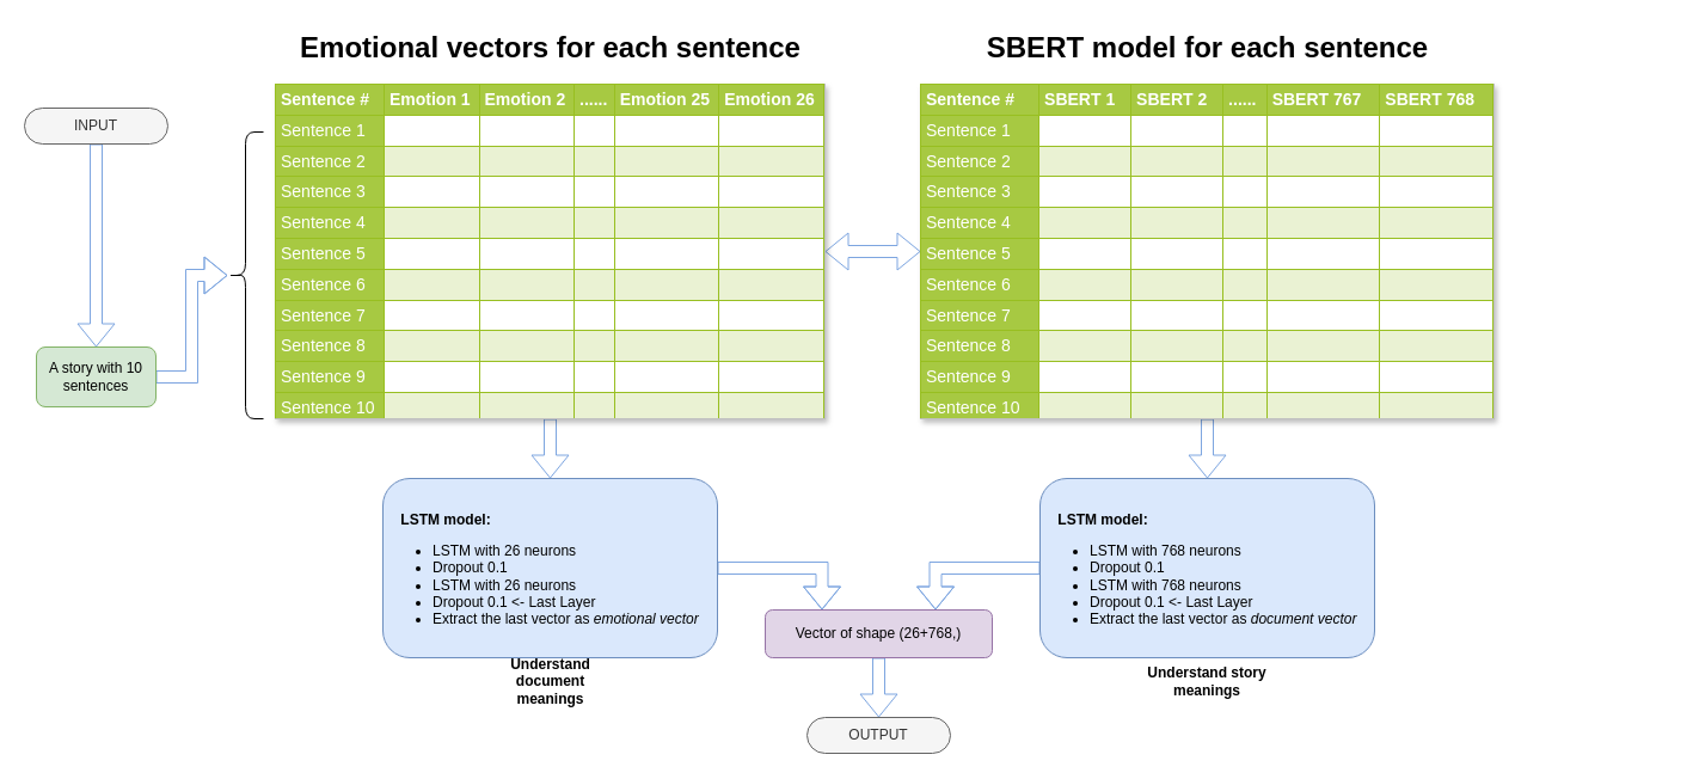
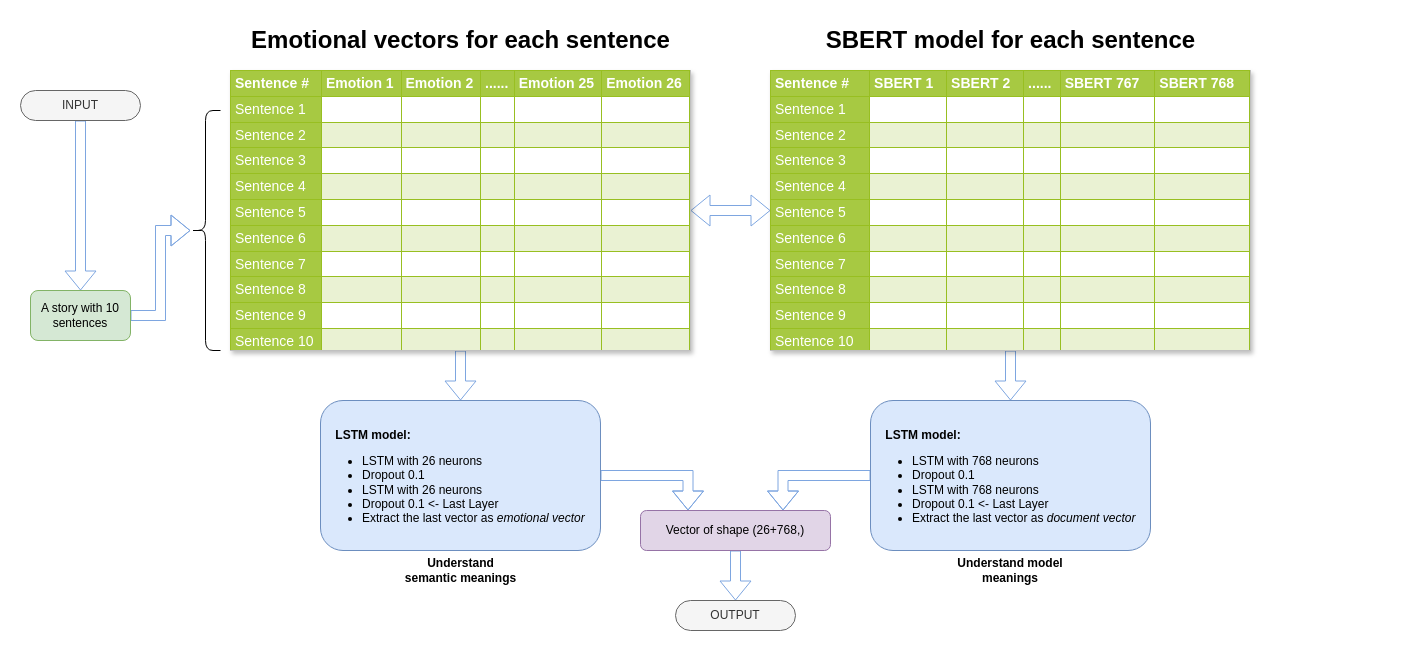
- <mxCell id="21" value="Understand document meanings" style="text;html=1;strokeColor=none;fillColor=none;align=center;verticalAlign=middle;whiteSpace=wrap;rounded=0;glass=0;fontStyle=1" vertex="1" parent="1"><mxGeometry x="402.5" y="550" width="115" height="40" as="geometry" /></mxCell>
+ <mxCell id="21" value="Understand semantic meanings" style="text;html=1;strokeColor=none;fillColor=none;align=center;verticalAlign=middle;whiteSpace=wrap;rounded=0;glass=0;fontStyle=1" vertex="1" parent="1"><mxGeometry x="402.5" y="550" width="115" height="40" as="geometry" /></mxCell>
- <mxCell id="22" value="Understand story meanings" style="text;html=1;strokeColor=none;fillColor=none;align=center;verticalAlign=middle;whiteSpace=wrap;rounded=0;glass=0;fontStyle=1" vertex="1" parent="1"><mxGeometry x="955" y="550" width="110" height="40" as="geometry" /></mxCell>
+ <mxCell id="22" value="Understand model meanings" style="text;html=1;strokeColor=none;fillColor=none;align=center;verticalAlign=middle;whiteSpace=wrap;rounded=0;glass=0;fontStyle=1" vertex="1" parent="1"><mxGeometry x="955" y="550" width="110" height="40" as="geometry" /></mxCell>
